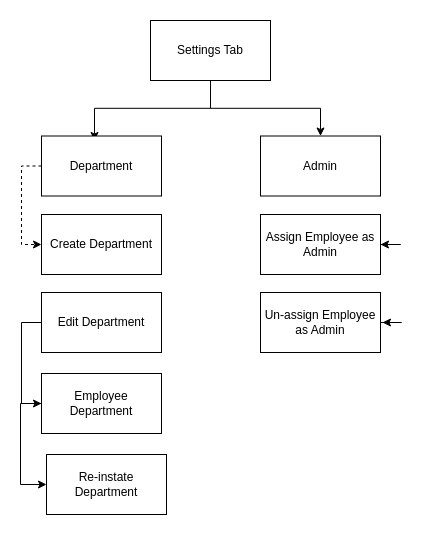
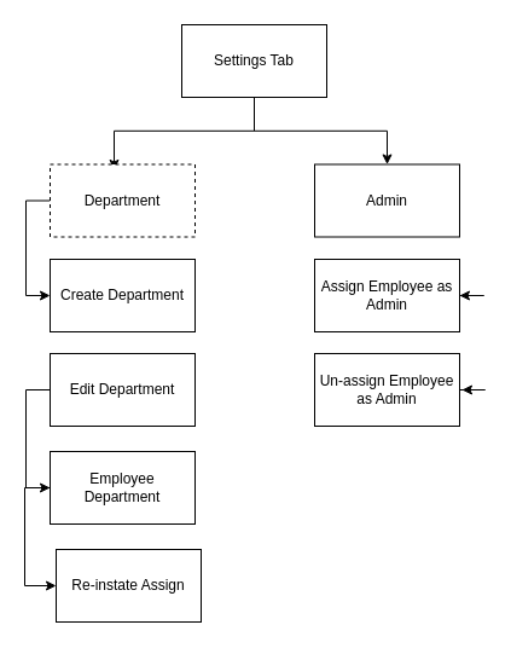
- <mxCell id="6" value="Department" style="rounded=0;whiteSpace=wrap;html=1;" vertex="1" parent="1"><mxGeometry x="41" y="135.5" width="120" height="60" as="geometry" /></mxCell>
+ <mxCell id="6" value="Department" style="rounded=0;whiteSpace=wrap;html=1;dashed=1;" vertex="1" parent="1"><mxGeometry x="41" y="135.5" width="120" height="60" as="geometry" /></mxCell>
- <mxCell id="5" style="edgeStyle=orthogonalEdgeStyle;rounded=0;orthogonalLoop=1;jettySize=auto;html=1;exitX=0;exitY=0.5;exitDx=0;exitDy=0;entryX=0;entryY=0.5;entryDx=0;entryDy=0;dashed=1;" edge="1" parent="1" source="6" target="8"><mxGeometry relative="1" as="geometry" /></mxCell>
+ <mxCell id="5" style="edgeStyle=orthogonalEdgeStyle;rounded=0;orthogonalLoop=1;jettySize=auto;html=1;exitX=0;exitY=0.5;exitDx=0;exitDy=0;entryX=0;entryY=0.5;entryDx=0;entryDy=0;" edge="1" parent="1" source="6" target="8"><mxGeometry relative="1" as="geometry" /></mxCell>
- <mxCell id="13" value="Re-instate Department" style="rounded=0;whiteSpace=wrap;html=1;" vertex="1" parent="1"><mxGeometry x="46" y="454" width="120" height="60" as="geometry" /></mxCell>
+ <mxCell id="13" value="Re-instate Assign" style="rounded=0;whiteSpace=wrap;html=1;" vertex="1" parent="1"><mxGeometry x="46" y="454" width="120" height="60" as="geometry" /></mxCell>
